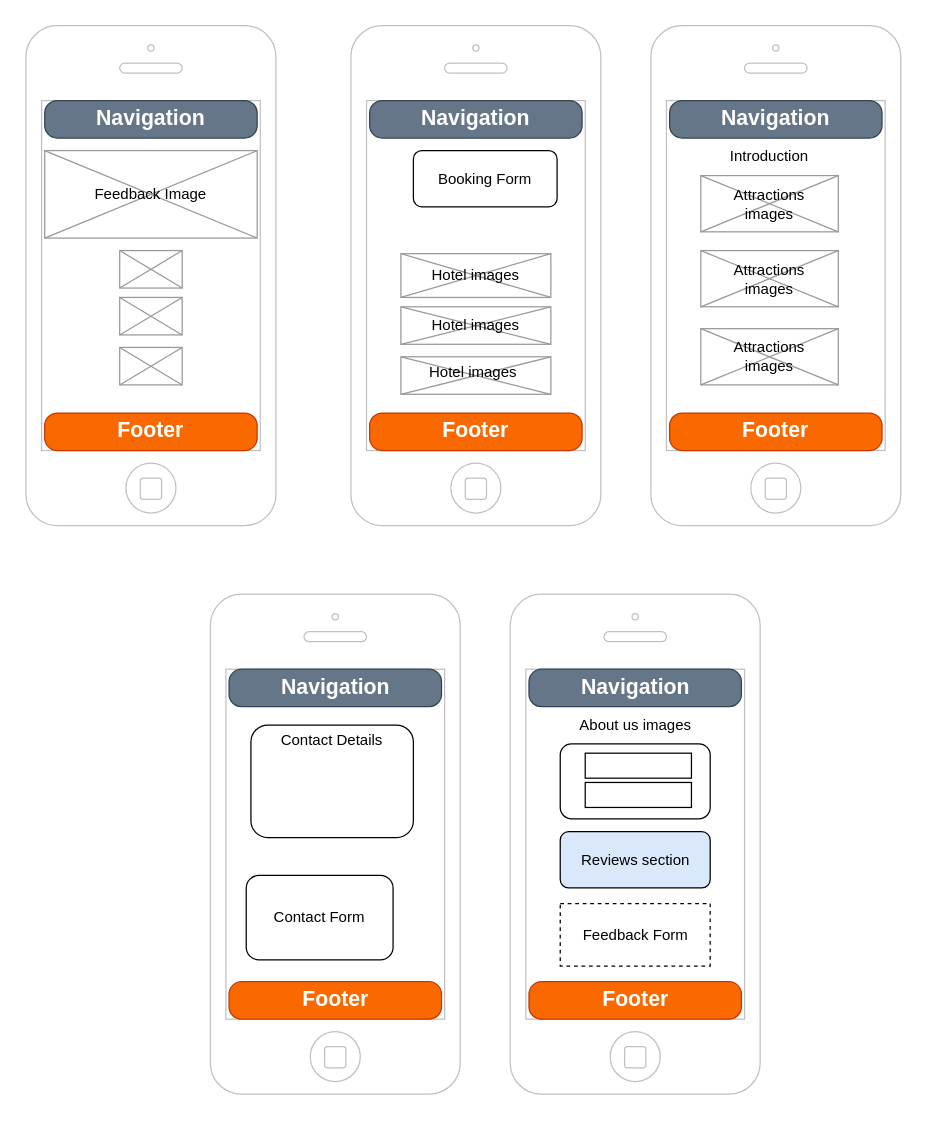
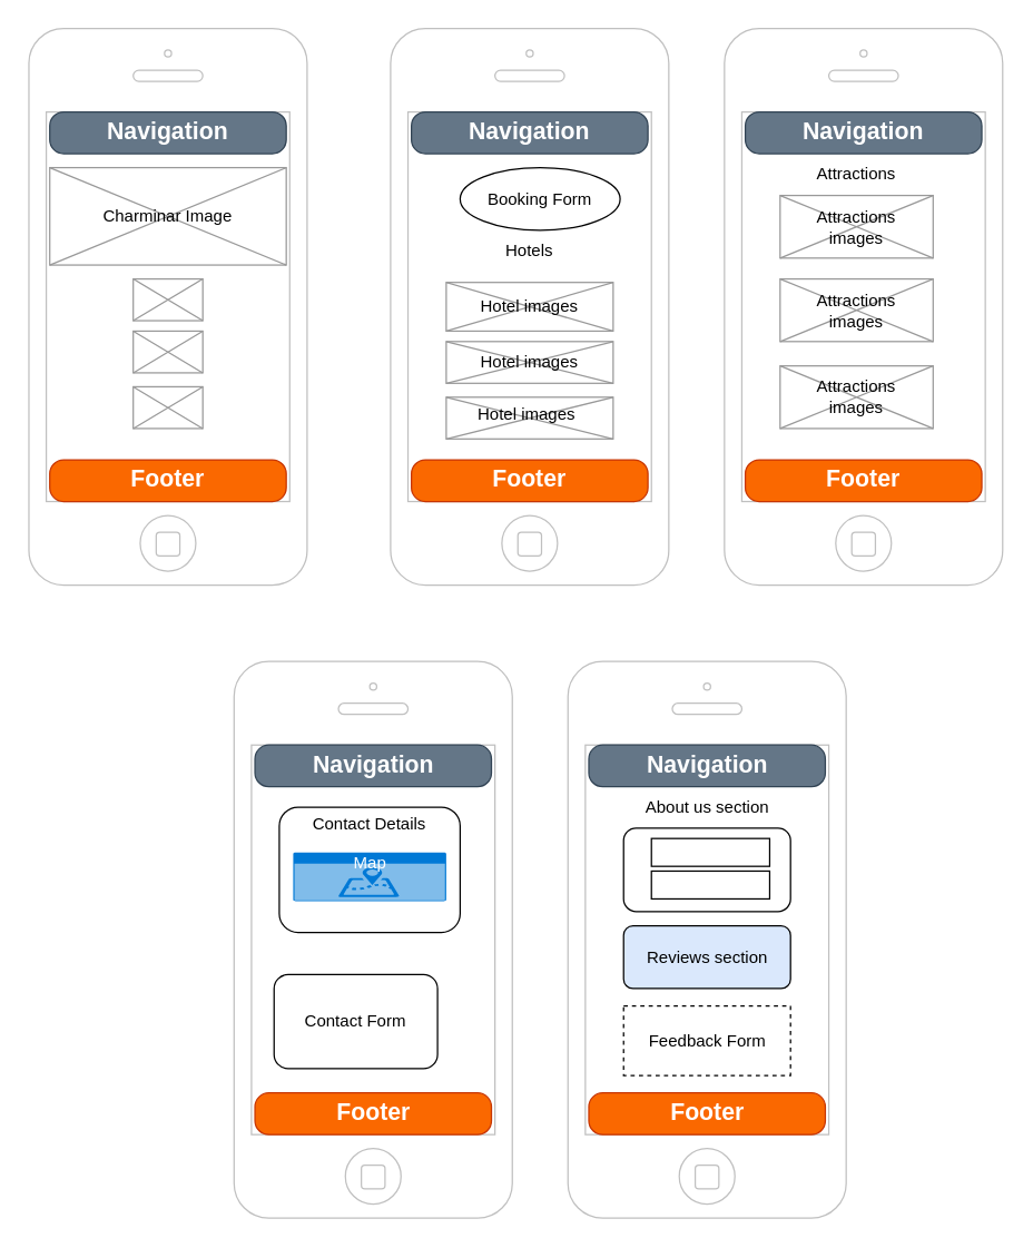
- <mxCell id="30" value="Introduction" style="text;html=1;strokeColor=none;fillColor=none;align=center;verticalAlign=middle;whiteSpace=wrap;rounded=0;" parent="1" vertex="1"><mxGeometry x="595" y="115" width="40" height="20" as="geometry" /></mxCell>
+ <mxCell id="30" value="Attractions" style="text;html=1;strokeColor=none;fillColor=none;align=center;verticalAlign=middle;whiteSpace=wrap;rounded=0;" parent="1" vertex="1"><mxGeometry x="595" y="115" width="40" height="20" as="geometry" /></mxCell>
- <mxCell id="27" value="Booking Form" style="rounded=1;whiteSpace=wrap;html=1;" parent="1" vertex="1"><mxGeometry x="330" y="120" width="115" height="45" as="geometry" /></mxCell>
+ <mxCell id="27" value="Booking Form" style="ellipse;whiteSpace=wrap;html=1;" parent="1" vertex="1"><mxGeometry x="330" y="120" width="115" height="45" as="geometry" /></mxCell>
- <mxCell id="29" value="Feedback Image" style="text;html=1;strokeColor=none;fillColor=none;align=center;verticalAlign=middle;whiteSpace=wrap;rounded=0;" parent="1" vertex="1"><mxGeometry x="70" y="145" width="100" height="20" as="geometry" /></mxCell>
+ <mxCell id="29" value="Charminar Image" style="text;html=1;strokeColor=none;fillColor=none;align=center;verticalAlign=middle;whiteSpace=wrap;rounded=0;" parent="1" vertex="1"><mxGeometry x="70" y="145" width="100" height="20" as="geometry" /></mxCell>
+ <mxCell id="28" value="Hotels" style="text;html=1;strokeColor=none;fillColor=none;align=center;verticalAlign=middle;whiteSpace=wrap;rounded=0;" parent="1" vertex="1"><mxGeometry x="360" y="170" width="40" height="20" as="geometry" /></mxCell>
- <mxCell id="46" value="About us images" style="text;html=1;strokeColor=none;fillColor=none;align=center;verticalAlign=middle;whiteSpace=wrap;rounded=0;" parent="1" vertex="1"><mxGeometry x="447.5" y="570" width="120" height="20" as="geometry" /></mxCell>
+ <mxCell id="46" value="About us section" style="text;html=1;strokeColor=none;fillColor=none;align=center;verticalAlign=middle;whiteSpace=wrap;rounded=0;" parent="1" vertex="1"><mxGeometry x="447.5" y="570" width="120" height="20" as="geometry" /></mxCell>
+ <mxCell id="39" value="Map" style="html=1;strokeColor=none;fillColor=#0079D6;labelPosition=center;verticalLabelPosition=middle;verticalAlign=top;align=center;fontSize=12;outlineConnect=0;spacingTop=-6;fontColor=#FFFFFF;shape=mxgraph.sitemap.map;" parent="1" vertex="1"><mxGeometry x="210" y="612.18" width="110" height="35" as="geometry" /></mxCell>
